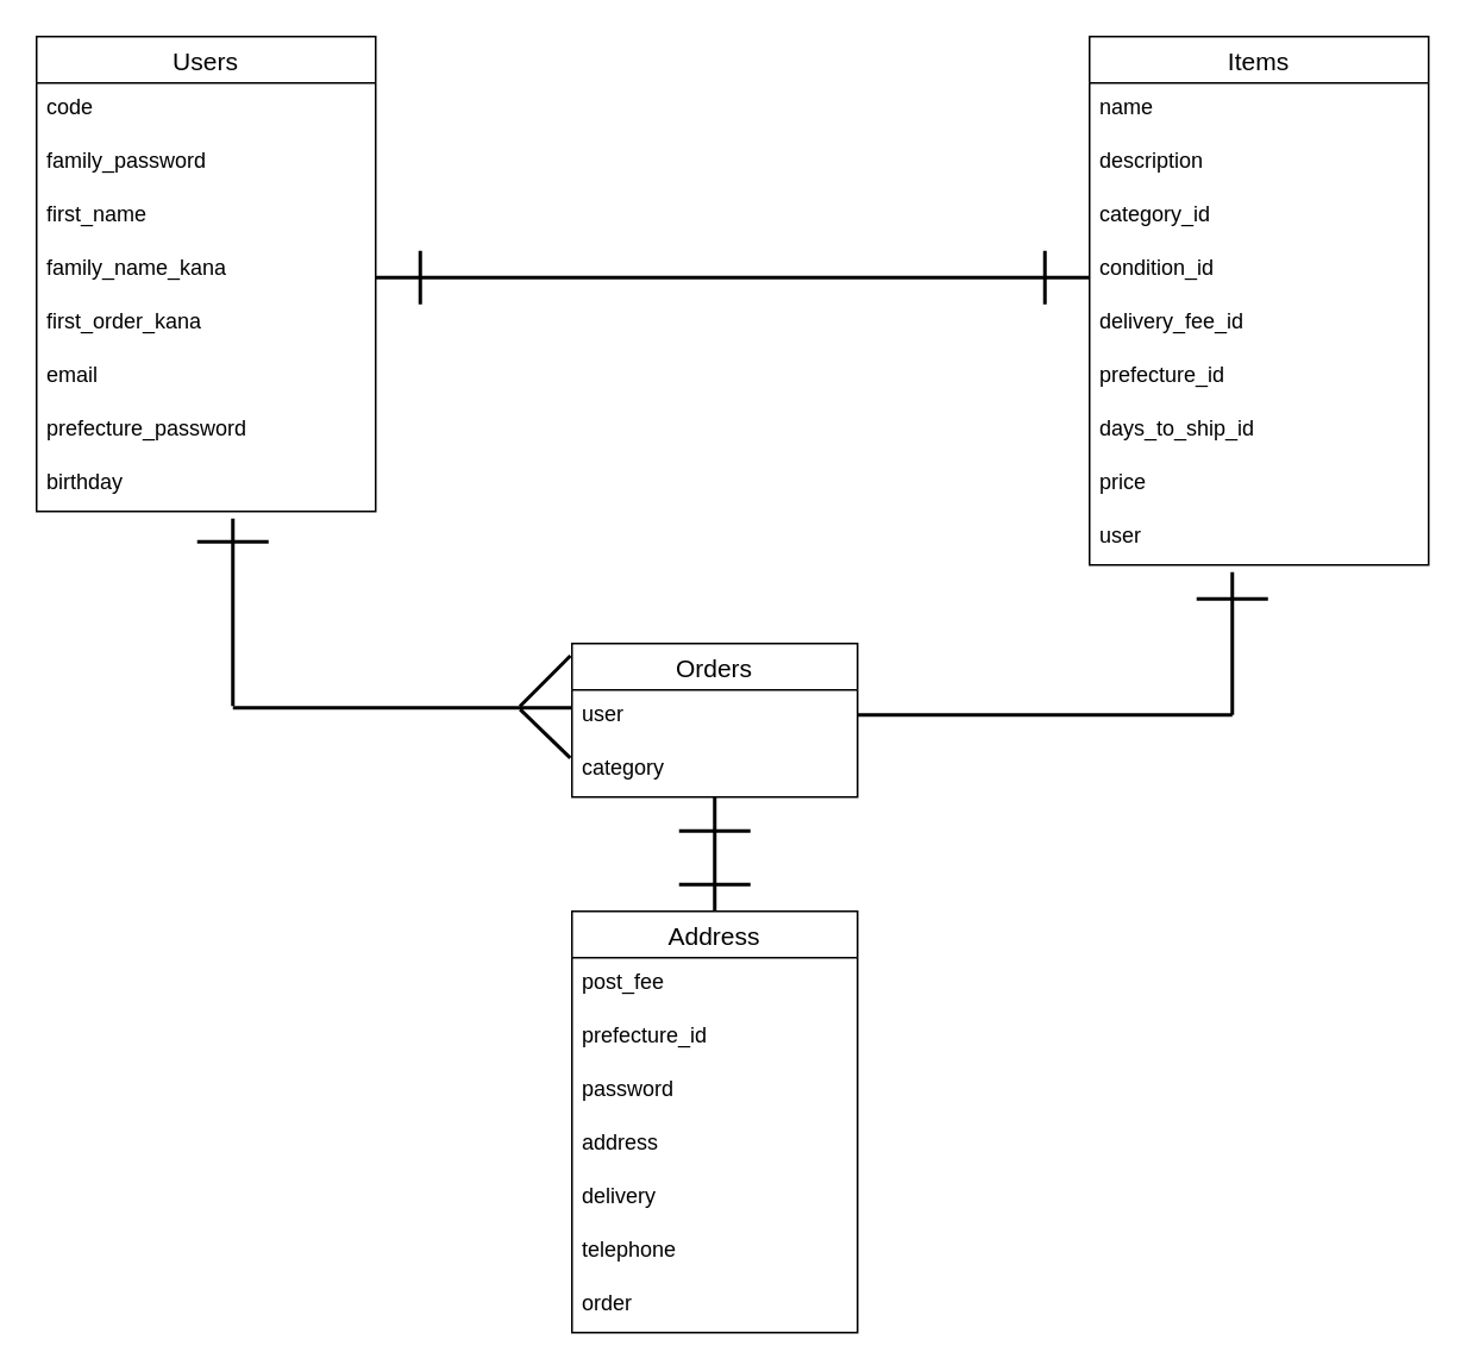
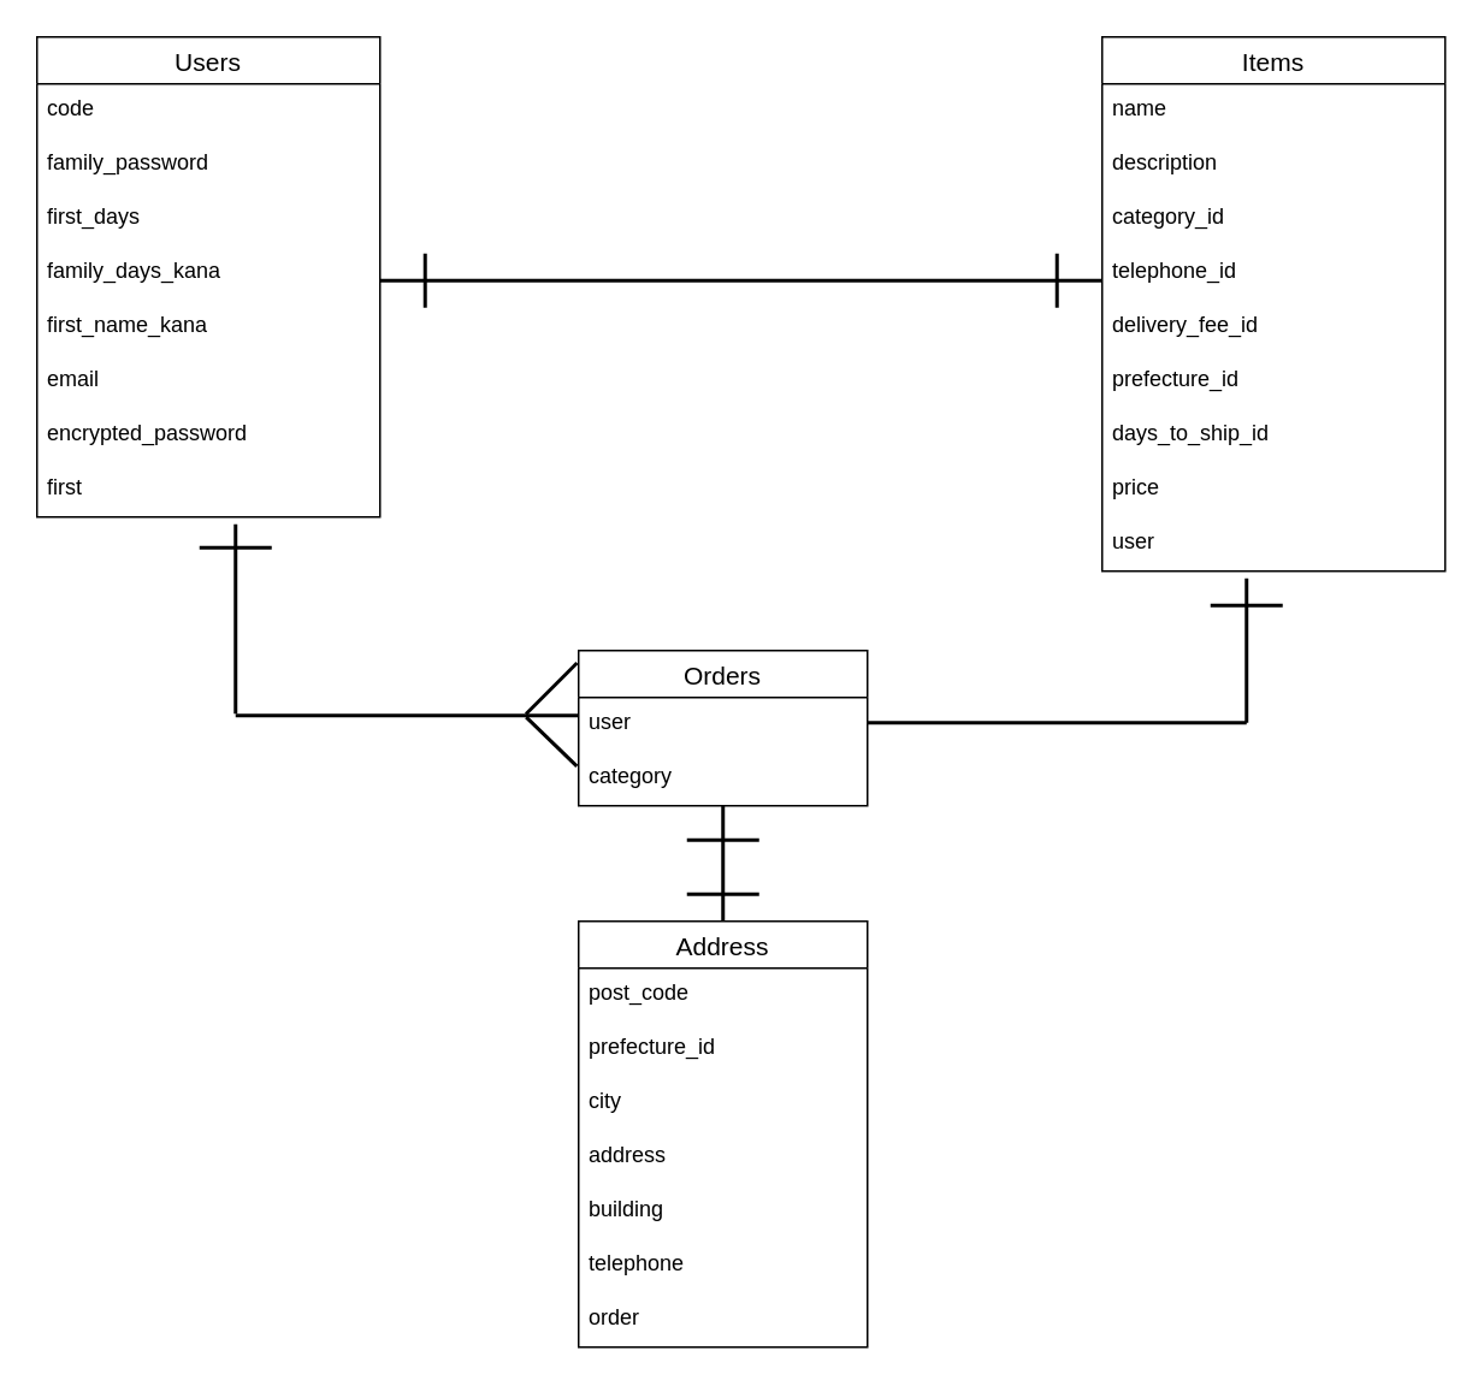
- <mxCell id="5" value="first_name" style="text;strokeColor=none;fillColor=none;spacingLeft=4;spacingRight=4;overflow=hidden;rotatable=0;points=[[0,0.5],[1,0.5]];portConstraint=eastwest;fontSize=12;" vertex="1" parent="2"><mxGeometry y="86" width="190" height="30" as="geometry" /></mxCell>
+ <mxCell id="5" value="first_days" style="text;strokeColor=none;fillColor=none;spacingLeft=4;spacingRight=4;overflow=hidden;rotatable=0;points=[[0,0.5],[1,0.5]];portConstraint=eastwest;fontSize=12;" vertex="1" parent="2"><mxGeometry y="86" width="190" height="30" as="geometry" /></mxCell>
- <mxCell id="6" value="family_name_kana" style="text;strokeColor=none;fillColor=none;spacingLeft=4;spacingRight=4;overflow=hidden;rotatable=0;points=[[0,0.5],[1,0.5]];portConstraint=eastwest;fontSize=12;" vertex="1" parent="2"><mxGeometry y="116" width="190" height="30" as="geometry" /></mxCell>
+ <mxCell id="6" value="family_days_kana" style="text;strokeColor=none;fillColor=none;spacingLeft=4;spacingRight=4;overflow=hidden;rotatable=0;points=[[0,0.5],[1,0.5]];portConstraint=eastwest;fontSize=12;" vertex="1" parent="2"><mxGeometry y="116" width="190" height="30" as="geometry" /></mxCell>
- <mxCell id="40" value="condition_id" style="text;strokeColor=none;fillColor=none;spacingLeft=4;spacingRight=4;overflow=hidden;rotatable=0;points=[[0,0.5],[1,0.5]];portConstraint=eastwest;fontSize=12;" vertex="1" parent="36"><mxGeometry y="116" width="190" height="30" as="geometry" /></mxCell>
+ <mxCell id="40" value="telephone_id" style="text;strokeColor=none;fillColor=none;spacingLeft=4;spacingRight=4;overflow=hidden;rotatable=0;points=[[0,0.5],[1,0.5]];portConstraint=eastwest;fontSize=12;" vertex="1" parent="36"><mxGeometry y="116" width="190" height="30" as="geometry" /></mxCell>
- <mxCell id="7" value="first_order_kana" style="text;strokeColor=none;fillColor=none;spacingLeft=4;spacingRight=4;overflow=hidden;rotatable=0;points=[[0,0.5],[1,0.5]];portConstraint=eastwest;fontSize=12;" vertex="1" parent="2"><mxGeometry y="146" width="190" height="30" as="geometry" /></mxCell>
+ <mxCell id="7" value="first_name_kana" style="text;strokeColor=none;fillColor=none;spacingLeft=4;spacingRight=4;overflow=hidden;rotatable=0;points=[[0,0.5],[1,0.5]];portConstraint=eastwest;fontSize=12;" vertex="1" parent="2"><mxGeometry y="146" width="190" height="30" as="geometry" /></mxCell>
- <mxCell id="9" value="prefecture_password" style="text;strokeColor=none;fillColor=none;spacingLeft=4;spacingRight=4;overflow=hidden;rotatable=0;points=[[0,0.5],[1,0.5]];portConstraint=eastwest;fontSize=12;" vertex="1" parent="2"><mxGeometry y="206" width="190" height="30" as="geometry" /></mxCell>
+ <mxCell id="9" value="encrypted_password" style="text;strokeColor=none;fillColor=none;spacingLeft=4;spacingRight=4;overflow=hidden;rotatable=0;points=[[0,0.5],[1,0.5]];portConstraint=eastwest;fontSize=12;" vertex="1" parent="2"><mxGeometry y="206" width="190" height="30" as="geometry" /></mxCell>
- <mxCell id="10" value="birthday" style="text;strokeColor=none;fillColor=none;spacingLeft=4;spacingRight=4;overflow=hidden;rotatable=0;points=[[0,0.5],[1,0.5]];portConstraint=eastwest;fontSize=12;" vertex="1" parent="2"><mxGeometry y="236" width="190" height="30" as="geometry" /></mxCell>
+ <mxCell id="10" value="first" style="text;strokeColor=none;fillColor=none;spacingLeft=4;spacingRight=4;overflow=hidden;rotatable=0;points=[[0,0.5],[1,0.5]];portConstraint=eastwest;fontSize=12;" vertex="1" parent="2"><mxGeometry y="236" width="190" height="30" as="geometry" /></mxCell>
- <mxCell id="15" value="post_fee" style="text;strokeColor=none;fillColor=none;spacingLeft=4;spacingRight=4;overflow=hidden;rotatable=0;points=[[0,0.5],[1,0.5]];portConstraint=eastwest;fontSize=12;" vertex="1" parent="14"><mxGeometry y="26" width="160" height="30" as="geometry" /></mxCell>
+ <mxCell id="15" value="post_code" style="text;strokeColor=none;fillColor=none;spacingLeft=4;spacingRight=4;overflow=hidden;rotatable=0;points=[[0,0.5],[1,0.5]];portConstraint=eastwest;fontSize=12;" vertex="1" parent="14"><mxGeometry y="26" width="160" height="30" as="geometry" /></mxCell>
- <mxCell id="17" value="password" style="text;strokeColor=none;fillColor=none;spacingLeft=4;spacingRight=4;overflow=hidden;rotatable=0;points=[[0,0.5],[1,0.5]];portConstraint=eastwest;fontSize=12;" vertex="1" parent="14"><mxGeometry y="86" width="160" height="30" as="geometry" /></mxCell>
+ <mxCell id="17" value="city" style="text;strokeColor=none;fillColor=none;spacingLeft=4;spacingRight=4;overflow=hidden;rotatable=0;points=[[0,0.5],[1,0.5]];portConstraint=eastwest;fontSize=12;" vertex="1" parent="14"><mxGeometry y="86" width="160" height="30" as="geometry" /></mxCell>
- <mxCell id="19" value="delivery" style="text;strokeColor=none;fillColor=none;spacingLeft=4;spacingRight=4;overflow=hidden;rotatable=0;points=[[0,0.5],[1,0.5]];portConstraint=eastwest;fontSize=12;" vertex="1" parent="14"><mxGeometry y="146" width="160" height="30" as="geometry" /></mxCell>
+ <mxCell id="19" value="building" style="text;strokeColor=none;fillColor=none;spacingLeft=4;spacingRight=4;overflow=hidden;rotatable=0;points=[[0,0.5],[1,0.5]];portConstraint=eastwest;fontSize=12;" vertex="1" parent="14"><mxGeometry y="146" width="160" height="30" as="geometry" /></mxCell>
